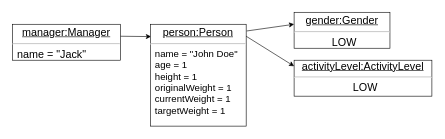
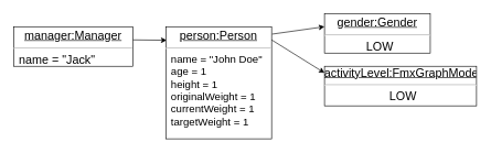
- <mxCell id="7" value="&lt;u style=&quot;font-size: 18px&quot;&gt;activityLevel:ActivityLevel&lt;br&gt;&lt;/u&gt;&lt;hr&gt;&lt;p style=&quot;margin: 0px ; margin-left: 8px&quot;&gt;&lt;font style=&quot;font-size: 18px&quot;&gt;LOW&lt;/font&gt;&lt;/p&gt;&lt;p style=&quot;margin: 0px ; margin-left: 8px&quot;&gt;&lt;br&gt;&lt;/p&gt;" style="verticalAlign=top;align=center;overflow=fill;fontSize=12;fontFamily=Helvetica;html=1;" parent="1" vertex="1"><mxGeometry x="490" y="100" width="230" height="60" as="geometry" /></mxCell>
+ <mxCell id="7" value="&lt;u style=&quot;font-size: 18px&quot;&gt;activityLevel:FmxGraphModel&lt;br&gt;&lt;/u&gt;&lt;hr&gt;&lt;p style=&quot;margin: 0px ; margin-left: 8px&quot;&gt;&lt;font style=&quot;font-size: 18px&quot;&gt;LOW&lt;/font&gt;&lt;/p&gt;&lt;p style=&quot;margin: 0px ; margin-left: 8px&quot;&gt;&lt;br&gt;&lt;/p&gt;" style="verticalAlign=top;align=center;overflow=fill;fontSize=12;fontFamily=Helvetica;html=1;" parent="1" vertex="1"><mxGeometry x="490" y="100" width="230" height="60" as="geometry" /></mxCell>
